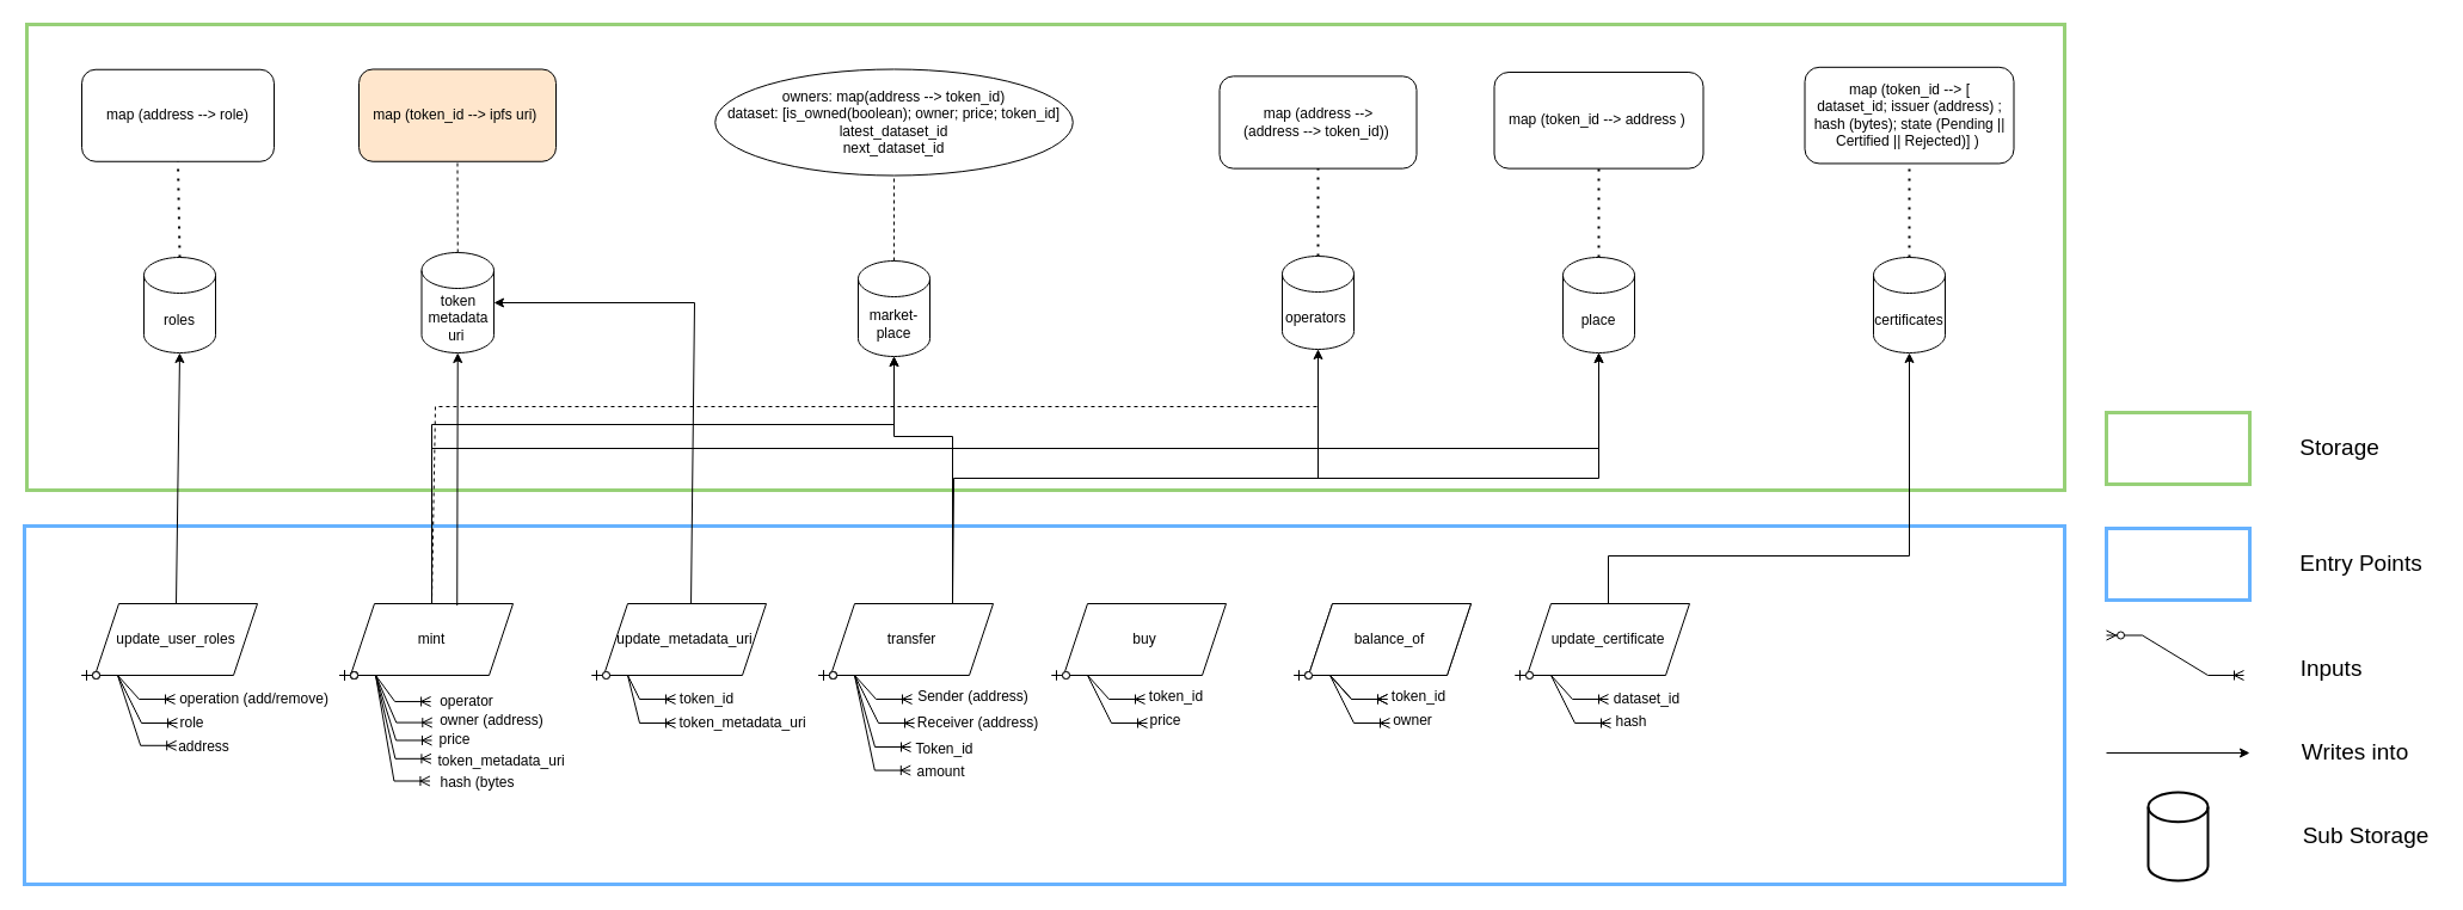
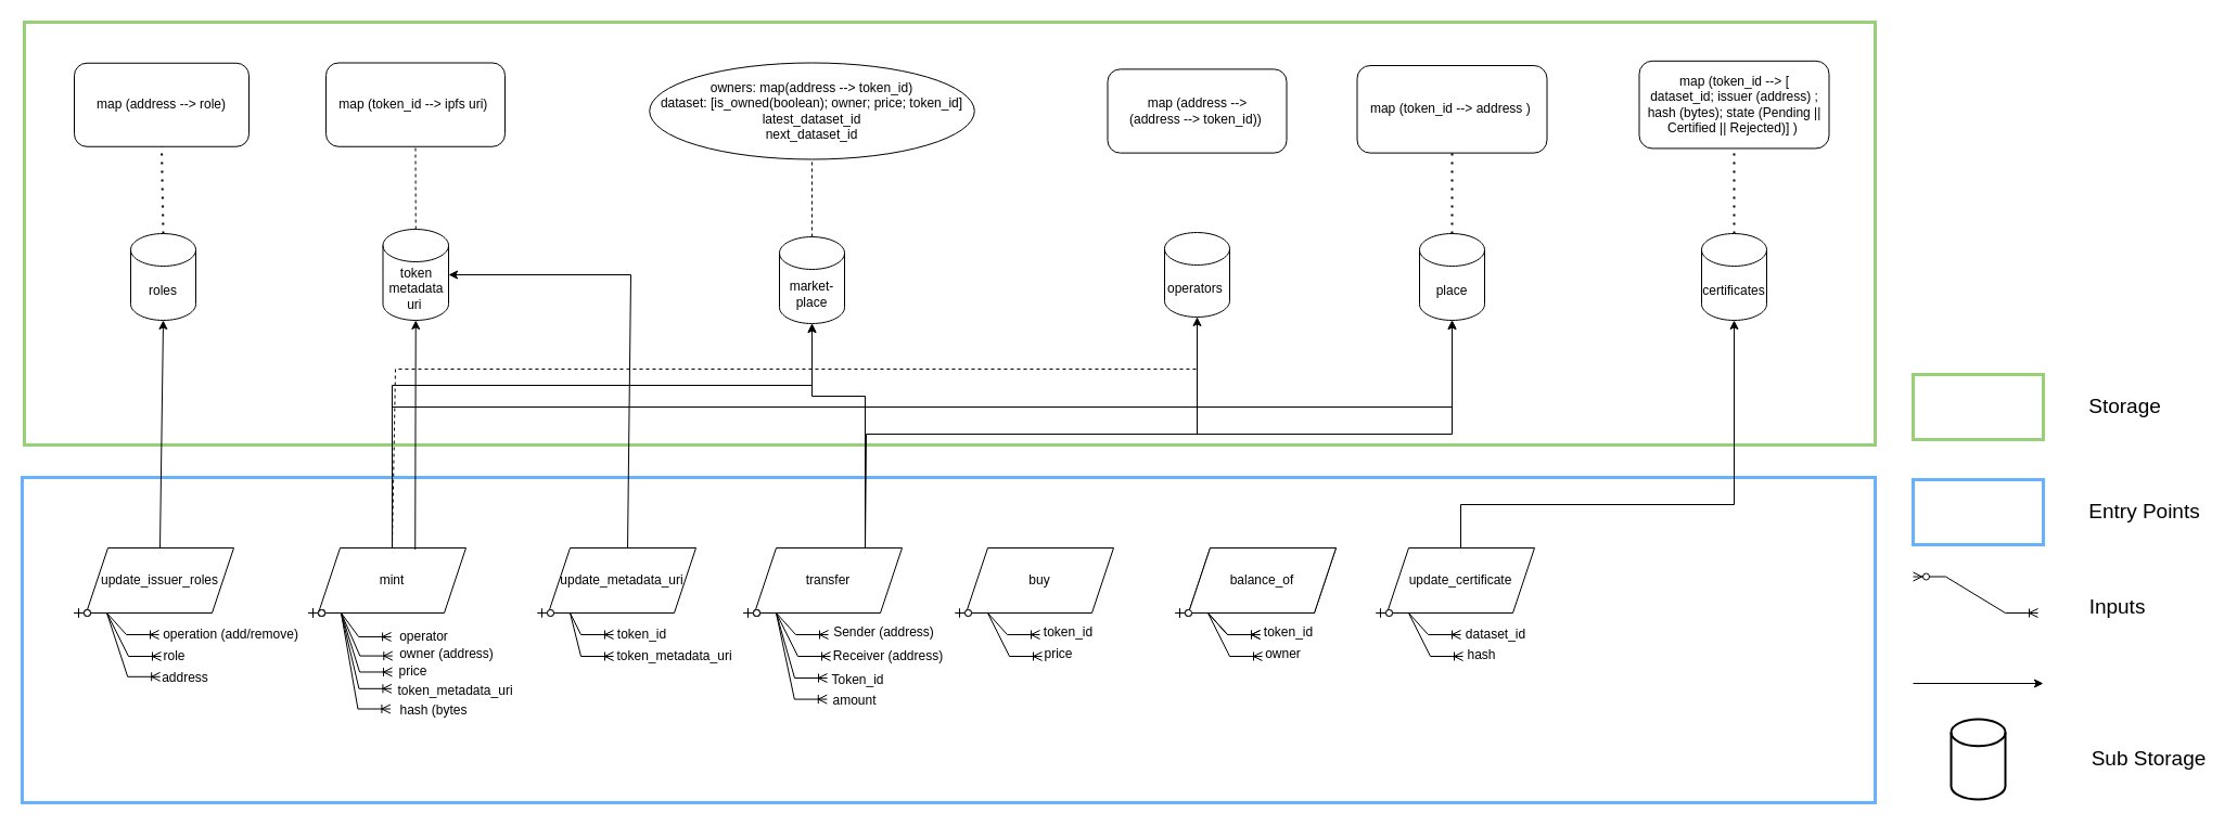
- <mxCell id="51" value="map (token_id --&amp;gt; ipfs uri)&amp;nbsp;" style="rounded=1;whiteSpace=wrap;html=1;fillColor=#ffe6cc;" vertex="1" parent="1"><mxGeometry x="300" y="57.5" width="165" height="77.25" as="geometry" /></mxCell>
+ <mxCell id="51" value="map (token_id --&amp;gt; ipfs uri)&amp;nbsp;" style="rounded=1;whiteSpace=wrap;html=1;" vertex="1" parent="1"><mxGeometry x="300" y="57.5" width="165" height="77.25" as="geometry" /></mxCell>
- <mxCell id="62" value="" style="endArrow=none;dashed=1;html=1;dashPattern=1 3;strokeWidth=2;rounded=0;entryX=0.5;entryY=1;entryDx=0;entryDy=0;exitX=0.5;exitY=0;exitDx=0;exitDy=0;exitPerimeter=0;" edge="1" parent="1" source="53" target="61"><mxGeometry width="50" height="50" relative="1" as="geometry"><mxPoint x="1033" y="215" as="sourcePoint" /><mxPoint x="1083" y="165" as="targetPoint" /></mxGeometry></mxCell>
- <mxCell id="5" value="update_user_roles" style="shape=parallelogram;perimeter=parallelogramPerimeter;whiteSpace=wrap;html=1;fixedSize=1;" vertex="1" parent="1"><mxGeometry x="79" y="505" width="136" height="60" as="geometry" /></mxCell>
+ <mxCell id="5" value="update_issuer_roles" style="shape=parallelogram;perimeter=parallelogramPerimeter;whiteSpace=wrap;html=1;fixedSize=1;" vertex="1" parent="1"><mxGeometry x="79" y="505" width="136" height="60" as="geometry" /></mxCell>
- <mxCell id="71" value="Writes into" style="text;html=1;align=center;verticalAlign=middle;resizable=0;points=[];autosize=1;fontSize=19;strokeColor=none;" vertex="1" parent="1"><mxGeometry x="1918" y="615" width="105" height="30" as="geometry" /></mxCell>
